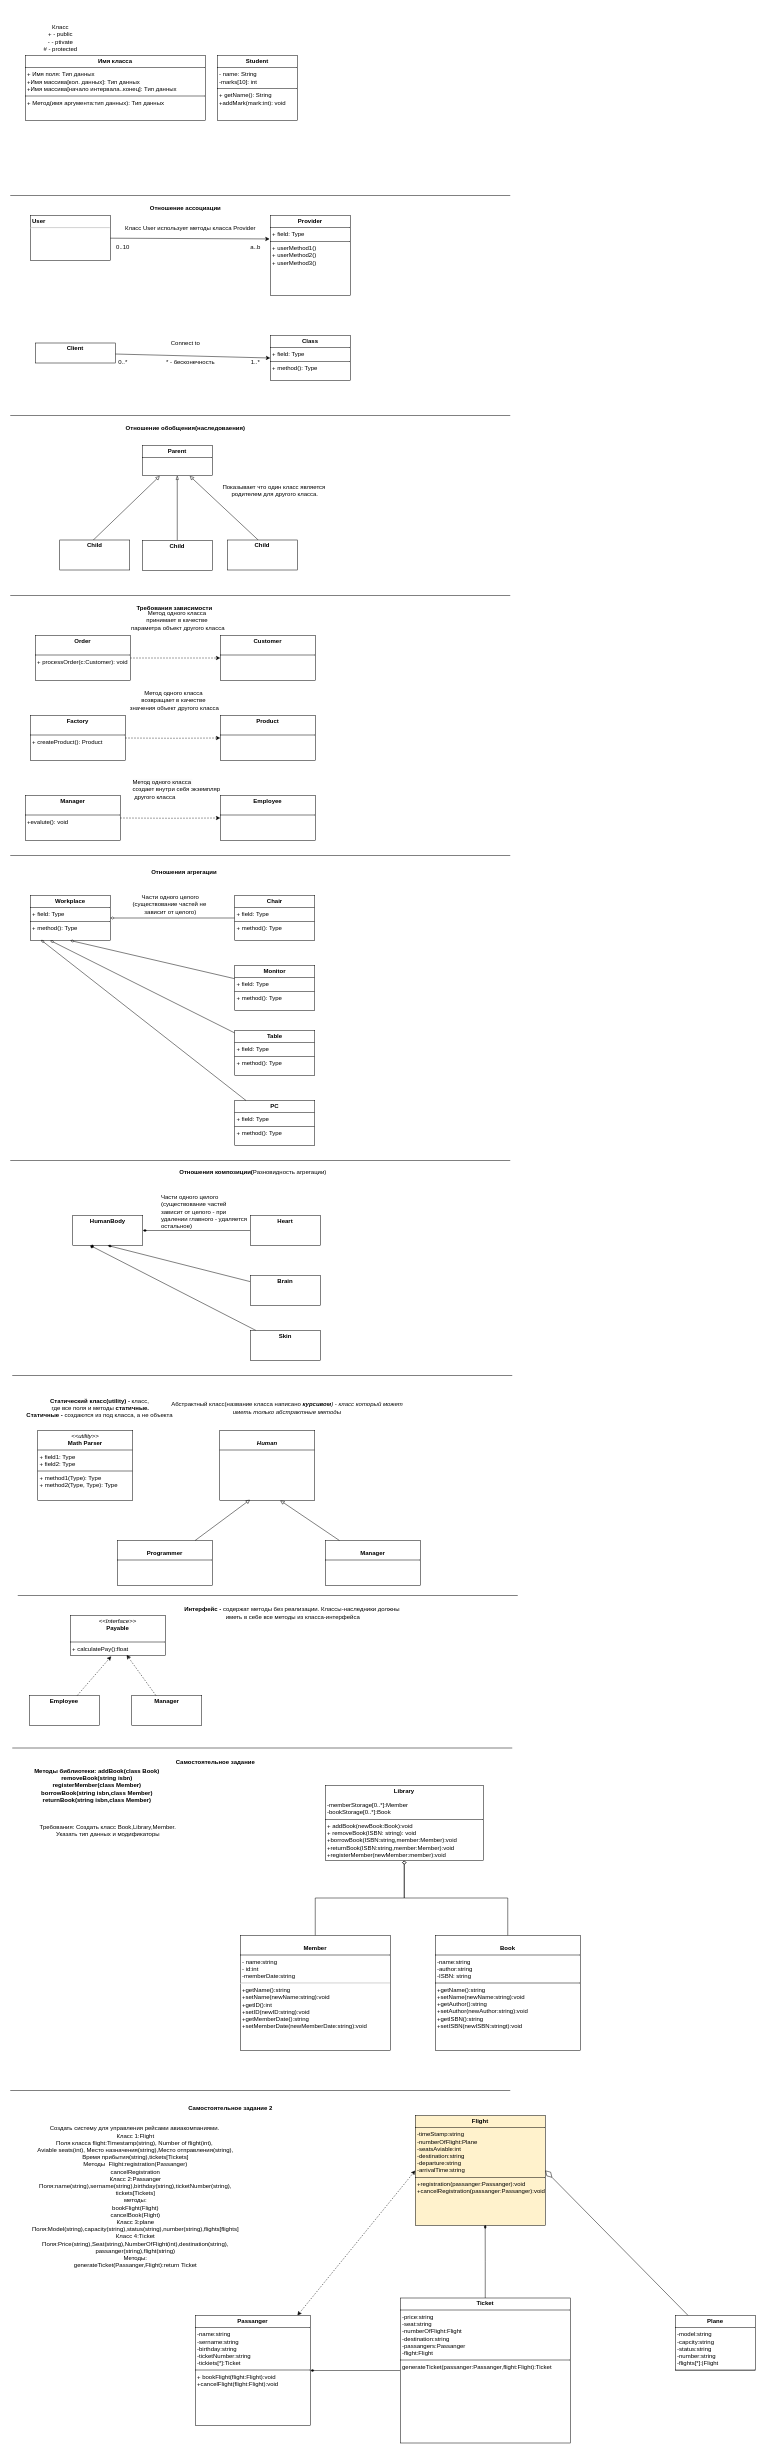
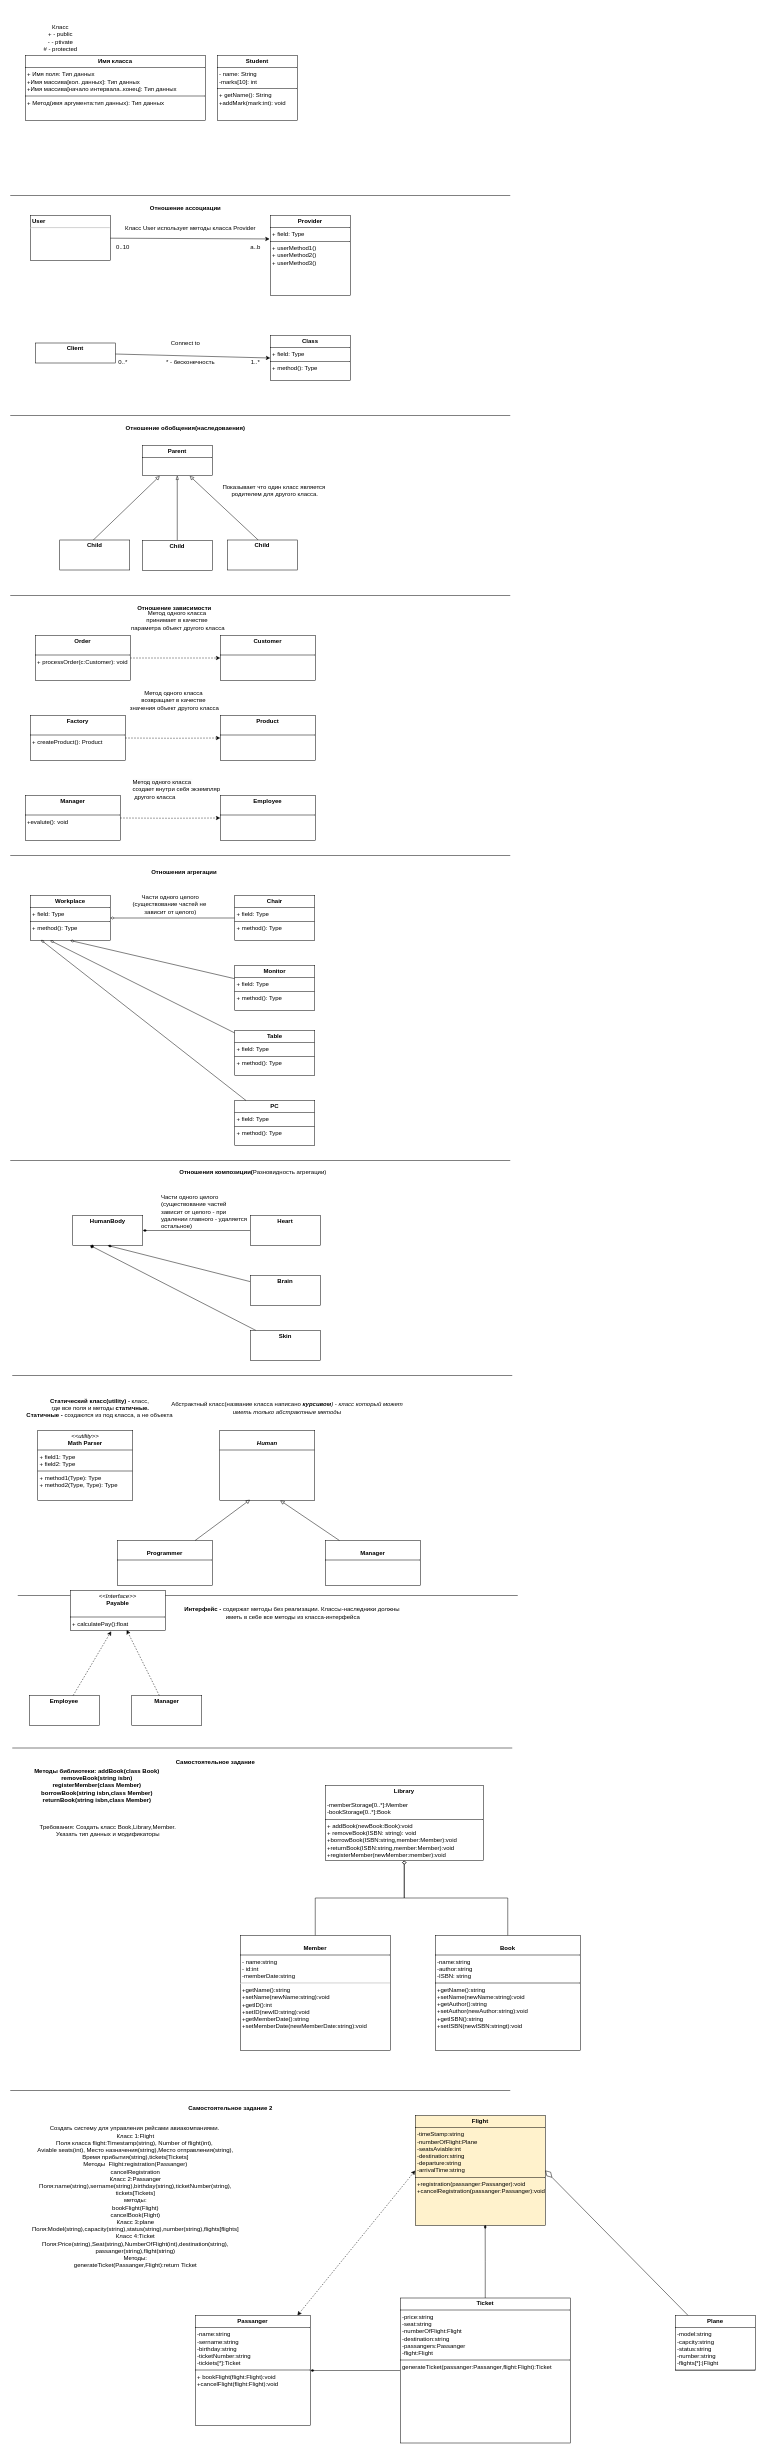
- <mxCell id="32" value="&lt;b&gt;Требования зависимости&lt;/b&gt;" style="text;html=1;align=center;verticalAlign=middle;resizable=0;points=[];autosize=1;strokeColor=none;fillColor=none;" parent="1" vertex="1"><mxGeometry x="263" y="1200" width="170" height="30" as="geometry" /></mxCell>
+ <mxCell id="32" value="&lt;b&gt;Отношение зависимости&lt;/b&gt;" style="text;html=1;align=center;verticalAlign=middle;resizable=0;points=[];autosize=1;strokeColor=none;fillColor=none;" parent="1" vertex="1"><mxGeometry x="263" y="1200" width="170" height="30" as="geometry" /></mxCell>
- <mxCell id="78" value="&lt;p style=&quot;margin:0px;margin-top:4px;text-align:center;&quot;&gt;&lt;i&gt;&amp;lt;&amp;lt;Interface&amp;gt;&amp;gt;&lt;/i&gt;&lt;br&gt;&lt;b&gt;Payable&lt;/b&gt;&lt;/p&gt;&lt;p style=&quot;margin:0px;margin-left:4px;&quot;&gt;&lt;br&gt;&lt;/p&gt;&lt;hr size=&quot;1&quot; style=&quot;border-style:solid;&quot;&gt;&lt;p style=&quot;margin:0px;margin-left:4px;&quot;&gt;+ calculatePay():float&lt;br&gt;&lt;/p&gt;" style="verticalAlign=top;align=left;overflow=fill;html=1;whiteSpace=wrap;" parent="1" vertex="1"><mxGeometry x="140" y="3230" width="190" height="80" as="geometry" /></mxCell>
+ <mxCell id="78" value="&lt;p style=&quot;margin:0px;margin-top:4px;text-align:center;&quot;&gt;&lt;i&gt;&amp;lt;&amp;lt;Interface&amp;gt;&amp;gt;&lt;/i&gt;&lt;br&gt;&lt;b&gt;Payable&lt;/b&gt;&lt;/p&gt;&lt;p style=&quot;margin:0px;margin-left:4px;&quot;&gt;&lt;br&gt;&lt;/p&gt;&lt;hr size=&quot;1&quot; style=&quot;border-style:solid;&quot;&gt;&lt;p style=&quot;margin:0px;margin-left:4px;&quot;&gt;+ calculatePay():float&lt;br&gt;&lt;/p&gt;" style="verticalAlign=top;align=left;overflow=fill;html=1;whiteSpace=wrap;" parent="1" vertex="1"><mxGeometry x="140" y="3180" width="190" height="80" as="geometry" /></mxCell>
